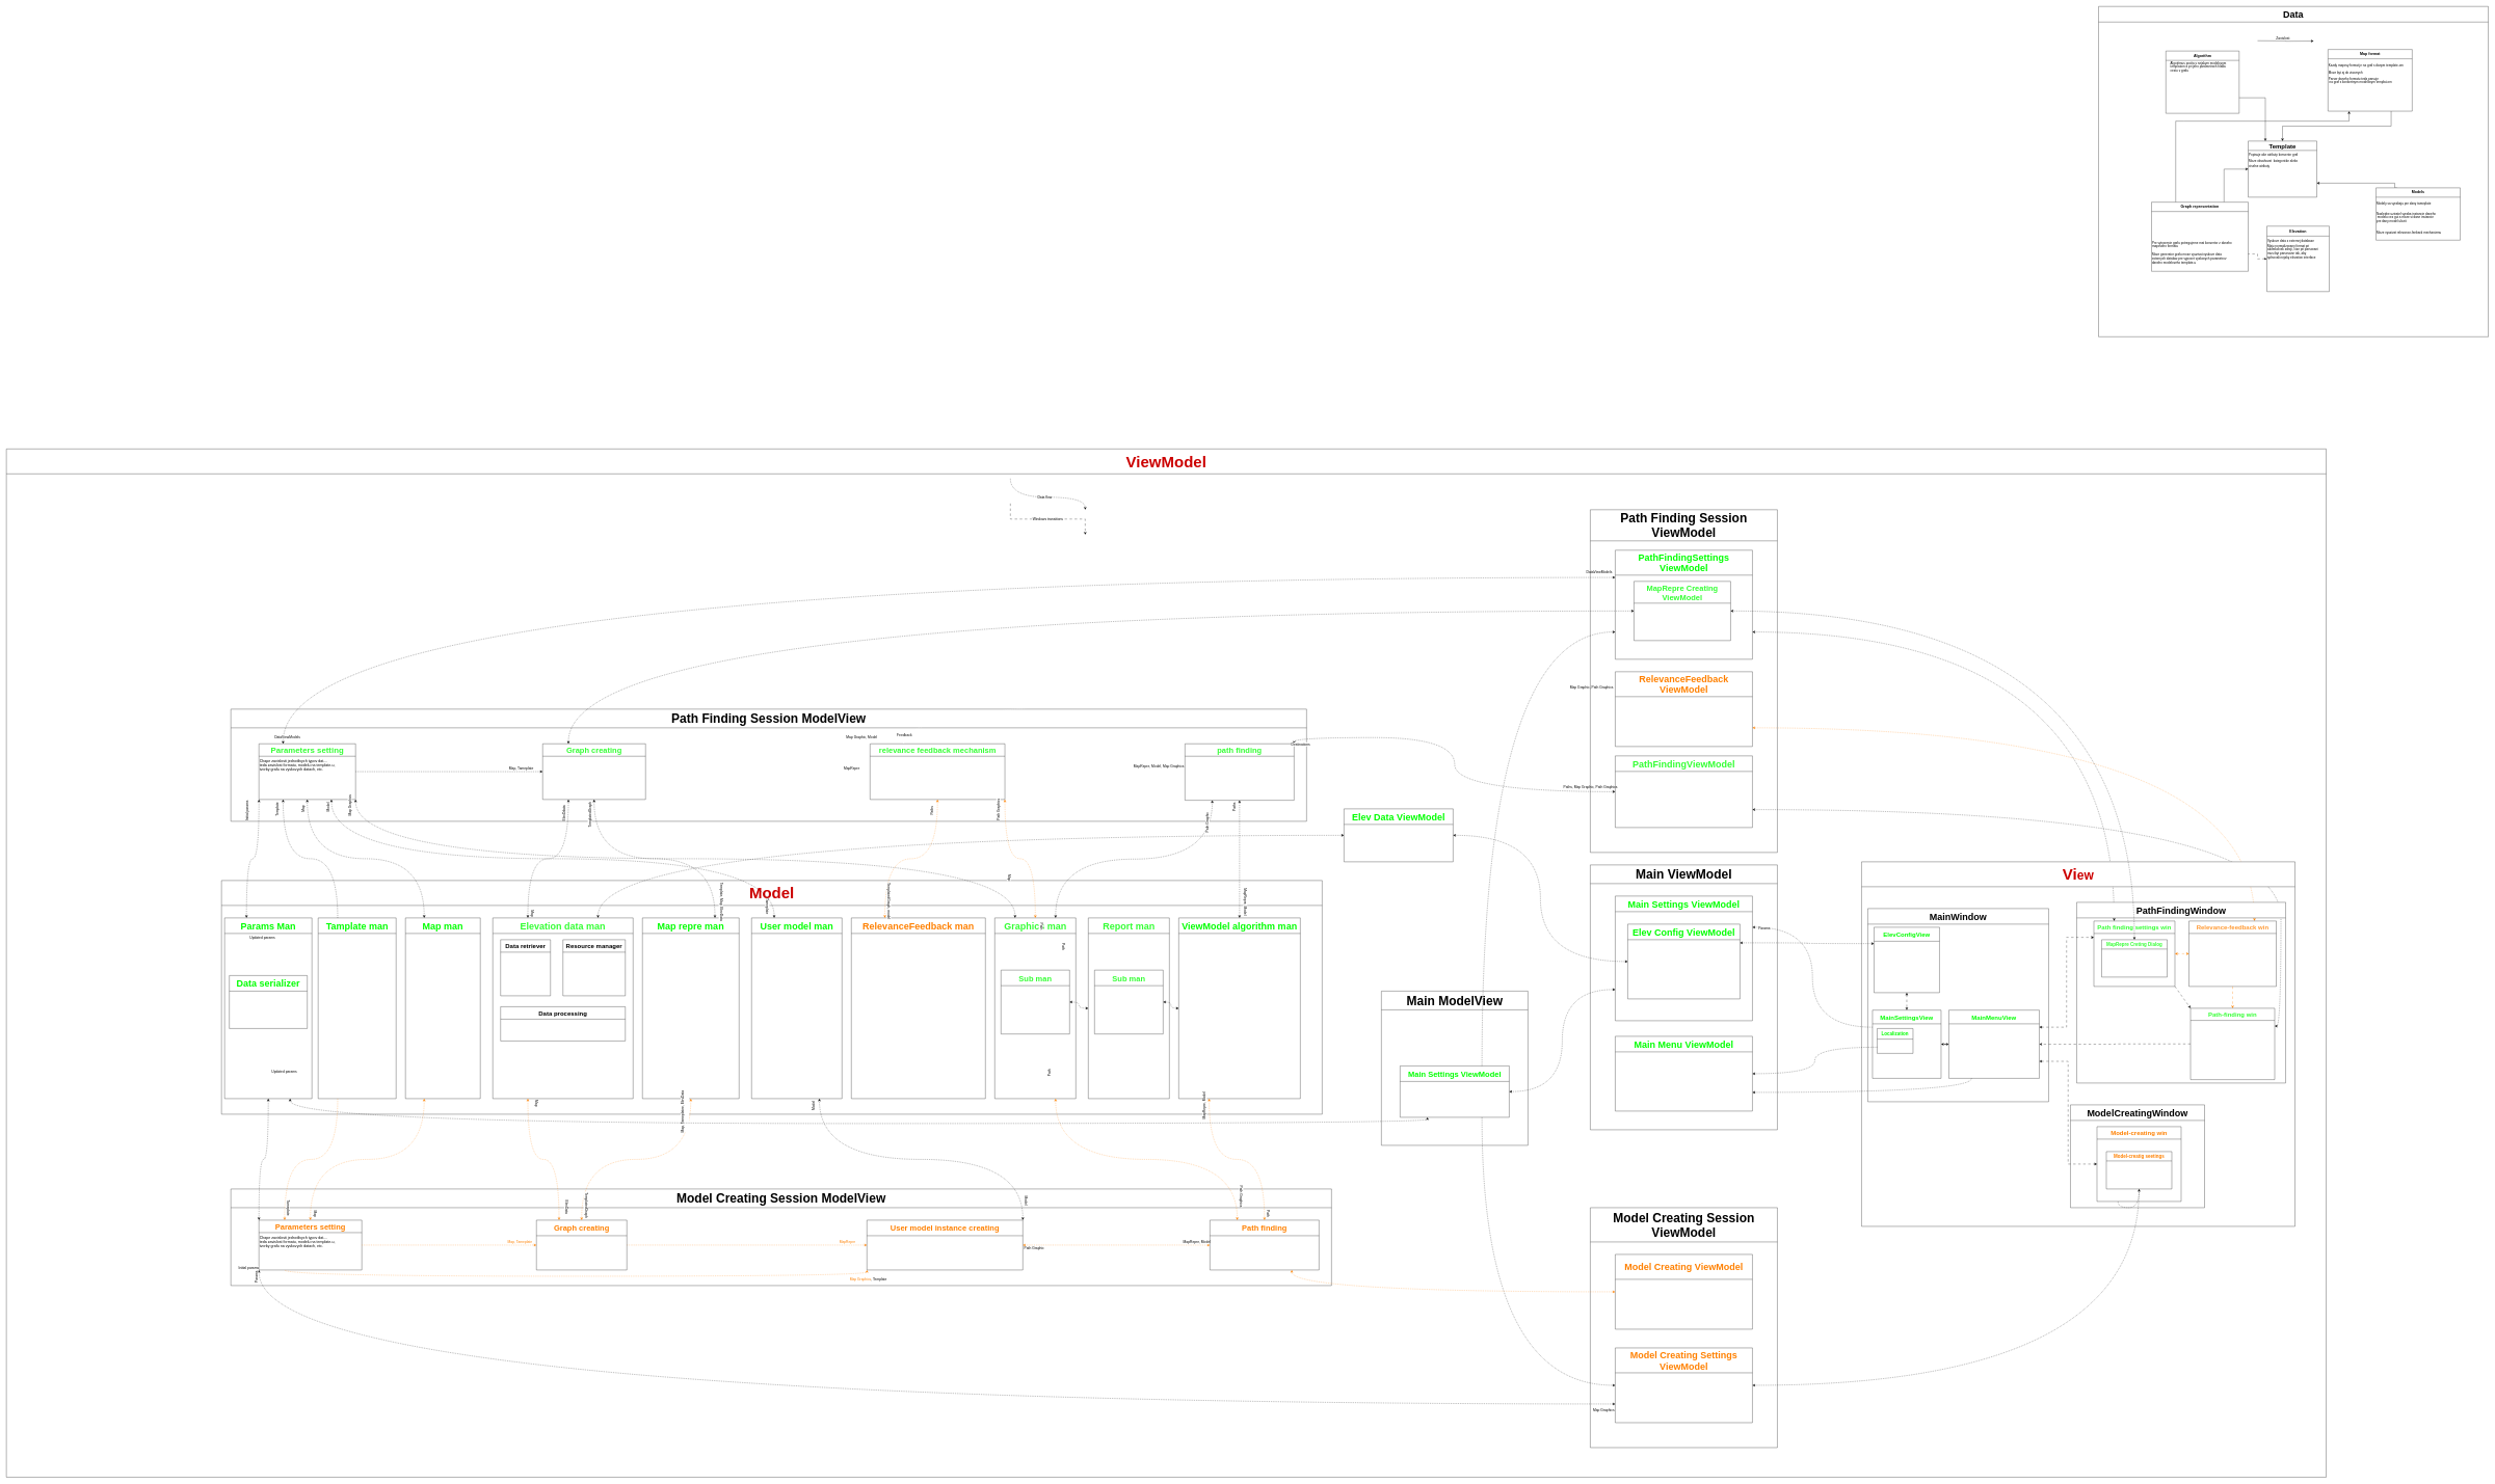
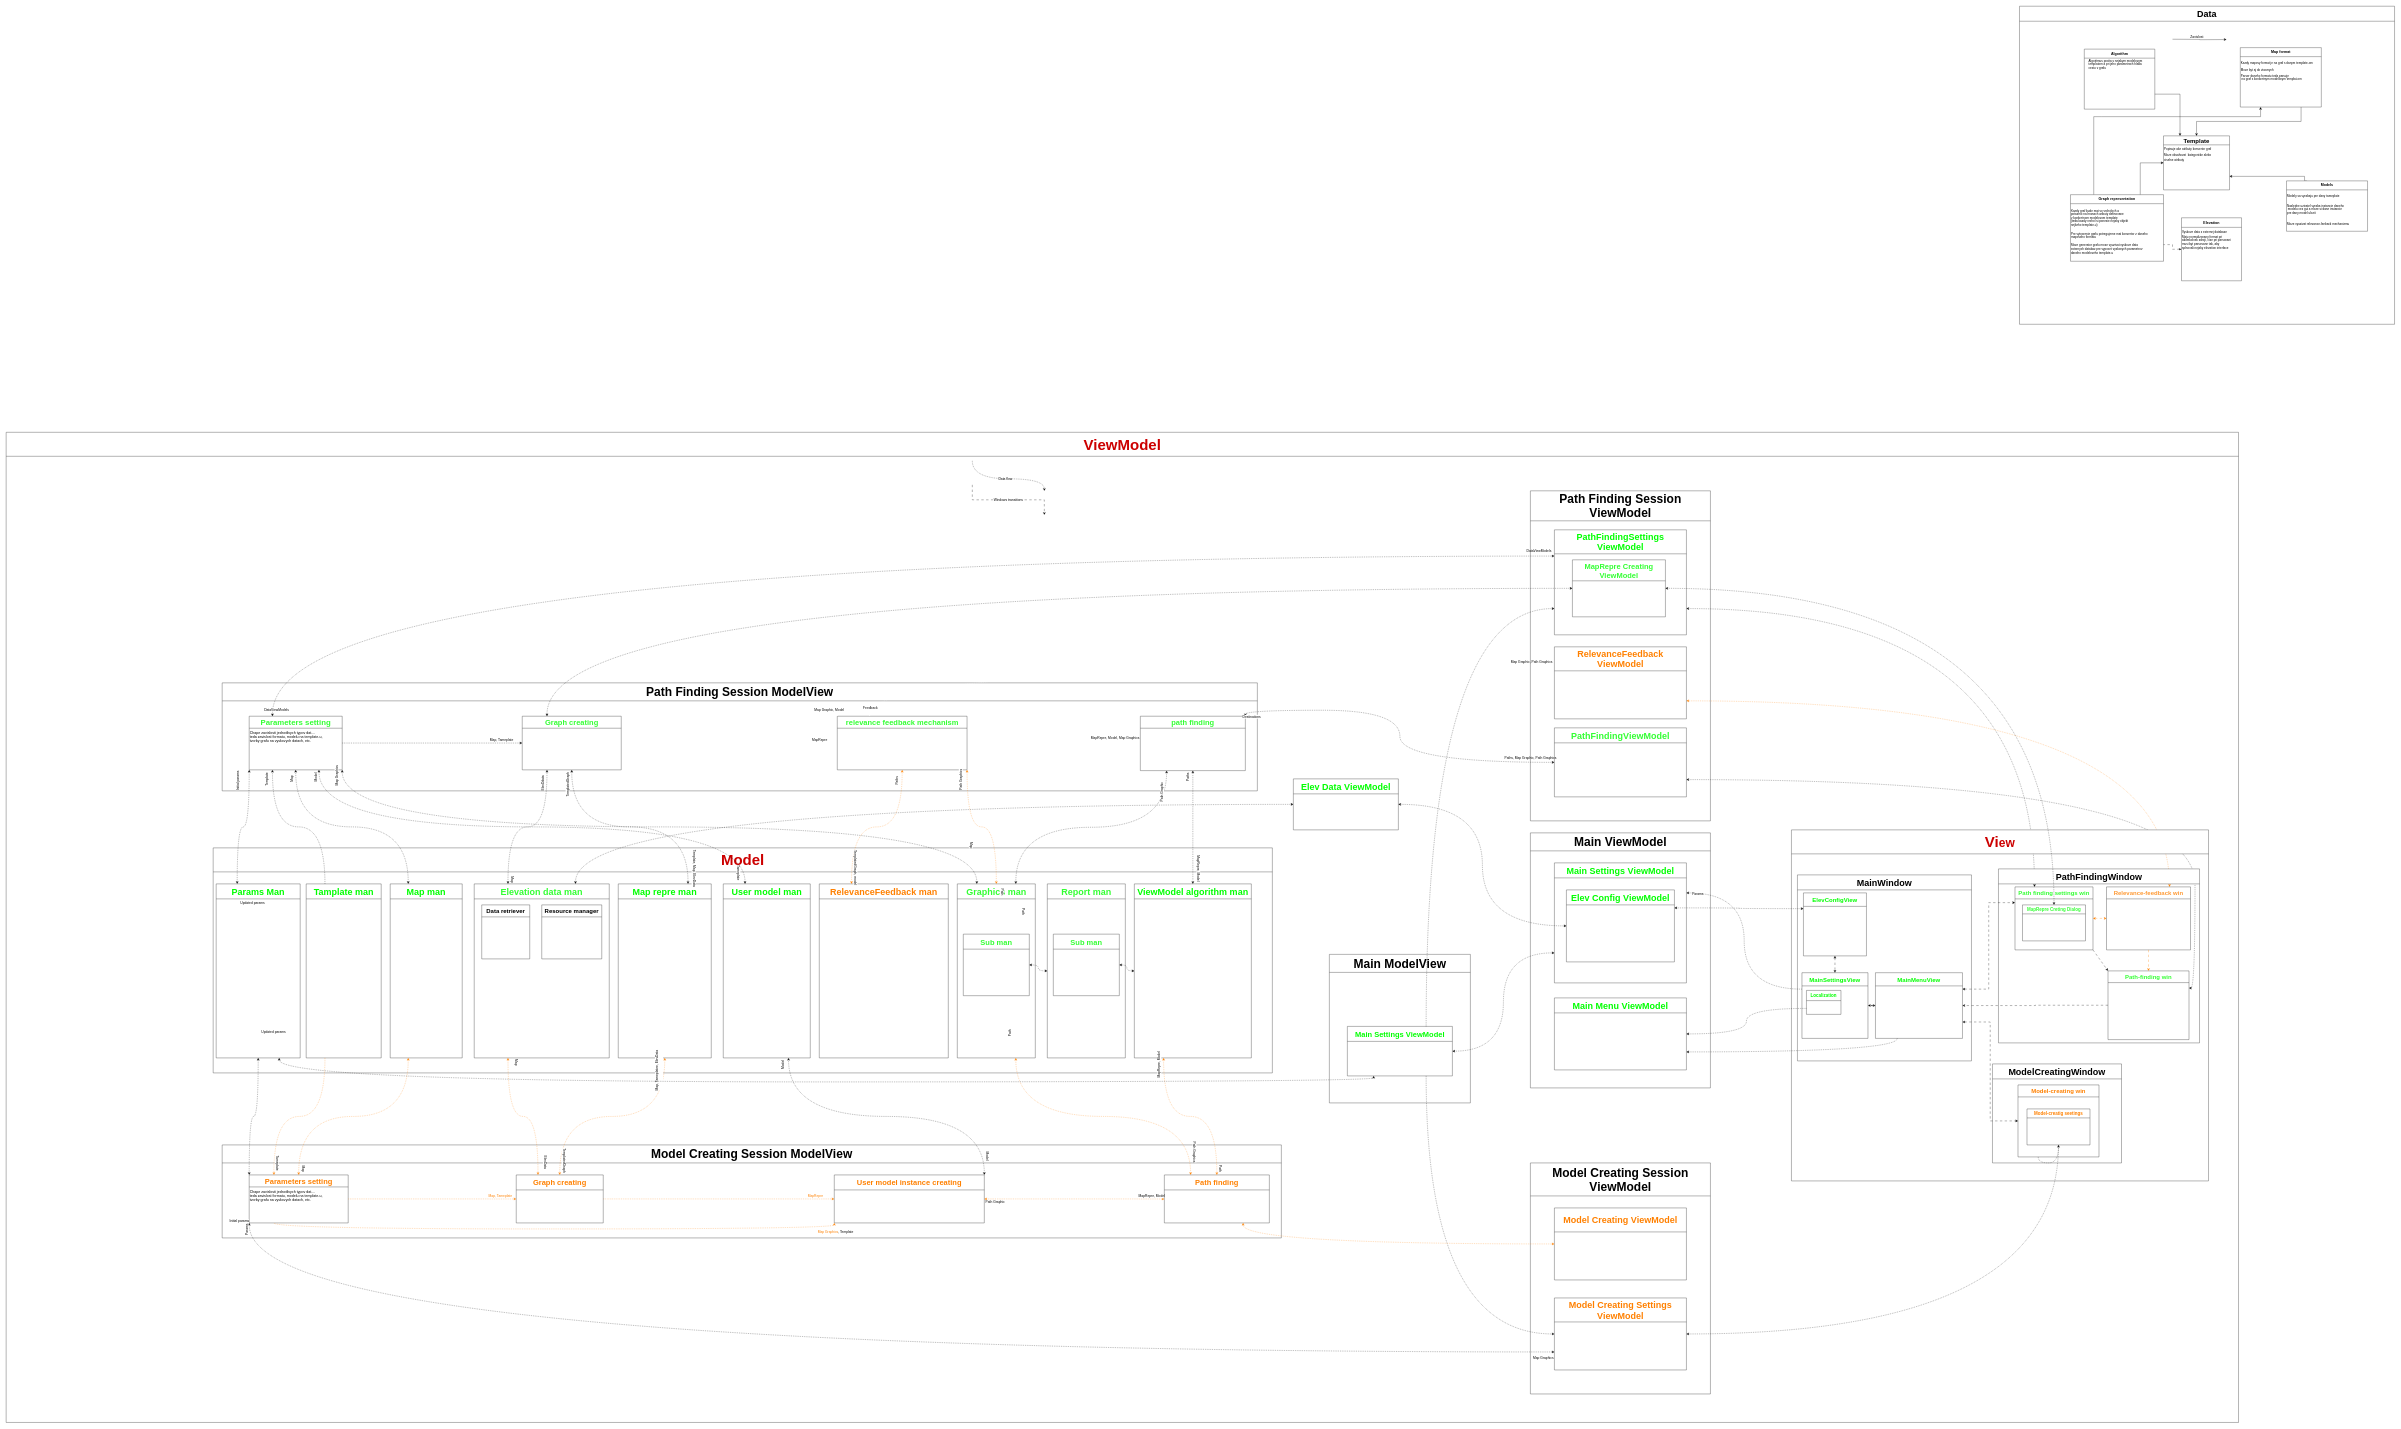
+ <mxCell id="26" value="&lt;div align=&quot;left&quot; style=&quot;font-size: 10px;&quot;&gt;&lt;font style=&quot;font-size: 10px;&quot;&gt;Kazdy graf bude mat vo vrcholoch a&amp;nbsp;&lt;/font&gt;&lt;/div&gt;&lt;div align=&quot;left&quot; style=&quot;font-size: 10px;&quot;&gt;&lt;font style=&quot;font-size: 10px;&quot;&gt;potazmo na hranach aributy definovane&amp;nbsp;&lt;/font&gt;&lt;/div&gt;&lt;div align=&quot;left&quot; style=&quot;font-size: 10px;&quot;&gt;&lt;font style=&quot;font-size: 10px;&quot;&gt;v konkretnom modelovom template&amp;nbsp;&lt;/font&gt;&lt;/div&gt;&lt;div align=&quot;left&quot; style=&quot;font-size: 10px;&quot;&gt;&lt;font style=&quot;font-size: 10px;&quot;&gt;(teda kazdy vrchol si ponesie nejaky objekt&amp;nbsp;&lt;/font&gt;&lt;/div&gt;&lt;div align=&quot;left&quot; style=&quot;font-size: 10px;&quot;&gt;&lt;font style=&quot;font-size: 10px;&quot;&gt;nejkeho template-u)&lt;br style=&quot;font-size: 10px;&quot;&gt;&lt;/font&gt;&lt;/div&gt;" style="text;html=1;align=left;verticalAlign=middle;resizable=0;points=[];autosize=1;strokeColor=none;fillColor=none;fontSize=10;" parent="25" vertex="1"><mxGeometry x="0.25" y="42" width="220" height="70" as="geometry" /></mxCell>
- <mxCell id="74" value="&lt;font style=&quot;&quot;&gt;&lt;font color=&quot;#00ff00&quot; style=&quot;font-size: 30px;&quot;&gt;Data serializer&lt;/font&gt;&lt;br&gt;&lt;/font&gt;" style="swimlane;whiteSpace=wrap;html=1;startSize=50;" parent="73" vertex="1"><mxGeometry x="15" y="185.06" width="250" height="170" as="geometry" /></mxCell>
- <mxCell id="67" value="&lt;font style=&quot;&quot;&gt;&lt;font style=&quot;font-size: 20px;&quot;&gt;Data processing&lt;/font&gt;&lt;br&gt;&lt;/font&gt;" style="swimlane;whiteSpace=wrap;html=1;startSize=40;" parent="64" vertex="1"><mxGeometry x="25" y="285" width="400" height="110" as="geometry" /></mxCell>
